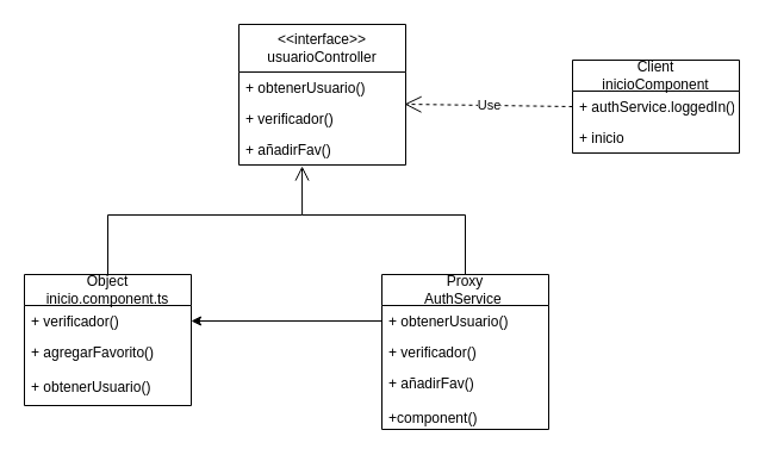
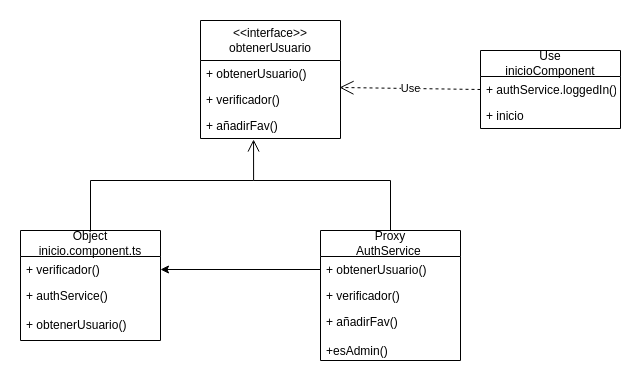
- <mxCell id="2" value="&amp;lt;&amp;lt;interface&amp;gt;&amp;gt;&lt;br&gt;usuarioController" style="swimlane;fontStyle=0;childLayout=stackLayout;horizontal=1;startSize=40;fillColor=none;horizontalStack=0;resizeParent=1;resizeParentMax=0;resizeLast=0;collapsible=1;marginBottom=0;whiteSpace=wrap;html=1;" vertex="1" parent="1"><mxGeometry x="200" y="20" width="140" height="118" as="geometry" /></mxCell>
+ <mxCell id="2" value="&amp;lt;&amp;lt;interface&amp;gt;&amp;gt;&lt;br&gt;obtenerUsuario" style="swimlane;fontStyle=0;childLayout=stackLayout;horizontal=1;startSize=40;fillColor=none;horizontalStack=0;resizeParent=1;resizeParentMax=0;resizeLast=0;collapsible=1;marginBottom=0;whiteSpace=wrap;html=1;" vertex="1" parent="1"><mxGeometry x="200" y="20" width="140" height="118" as="geometry" /></mxCell>
- <mxCell id="6" value="Client&lt;br&gt;inicioComponent" style="swimlane;fontStyle=0;childLayout=stackLayout;horizontal=1;startSize=26;fillColor=none;horizontalStack=0;resizeParent=1;resizeParentMax=0;resizeLast=0;collapsible=1;marginBottom=0;whiteSpace=wrap;html=1;" vertex="1" parent="1"><mxGeometry x="480" y="50" width="140" height="78" as="geometry" /></mxCell>
+ <mxCell id="6" value="Use&lt;br&gt;inicioComponent" style="swimlane;fontStyle=0;childLayout=stackLayout;horizontal=1;startSize=26;fillColor=none;horizontalStack=0;resizeParent=1;resizeParentMax=0;resizeLast=0;collapsible=1;marginBottom=0;whiteSpace=wrap;html=1;" vertex="1" parent="1"><mxGeometry x="480" y="50" width="140" height="78" as="geometry" /></mxCell>
- <mxCell id="11" value="+&amp;nbsp;agregarFavorito()&lt;br&gt;&lt;br&gt;+&amp;nbsp;obtenerUsuario()" style="text;strokeColor=none;fillColor=none;align=left;verticalAlign=top;spacingLeft=4;spacingRight=4;overflow=hidden;rotatable=0;points=[[0,0.5],[1,0.5]];portConstraint=eastwest;whiteSpace=wrap;html=1;" vertex="1" parent="9"><mxGeometry y="52" width="140" height="58" as="geometry" /></mxCell>
+ <mxCell id="11" value="+&amp;nbsp;authService()&lt;br&gt;&lt;br&gt;+&amp;nbsp;obtenerUsuario()" style="text;strokeColor=none;fillColor=none;align=left;verticalAlign=top;spacingLeft=4;spacingRight=4;overflow=hidden;rotatable=0;points=[[0,0.5],[1,0.5]];portConstraint=eastwest;whiteSpace=wrap;html=1;" vertex="1" parent="9"><mxGeometry y="52" width="140" height="58" as="geometry" /></mxCell>
- <mxCell id="15" value="+&amp;nbsp;añadirFav()&lt;br&gt;&lt;br&gt;+component()" style="text;strokeColor=none;fillColor=none;align=left;verticalAlign=top;spacingLeft=4;spacingRight=4;overflow=hidden;rotatable=0;points=[[0,0.5],[1,0.5]];portConstraint=eastwest;whiteSpace=wrap;html=1;" vertex="1" parent="12"><mxGeometry y="78" width="140" height="52" as="geometry" /></mxCell>
+ <mxCell id="15" value="+&amp;nbsp;añadirFav()&lt;br&gt;&lt;br&gt;+esAdmin()" style="text;strokeColor=none;fillColor=none;align=left;verticalAlign=top;spacingLeft=4;spacingRight=4;overflow=hidden;rotatable=0;points=[[0,0.5],[1,0.5]];portConstraint=eastwest;whiteSpace=wrap;html=1;" vertex="1" parent="12"><mxGeometry y="78" width="140" height="52" as="geometry" /></mxCell>
